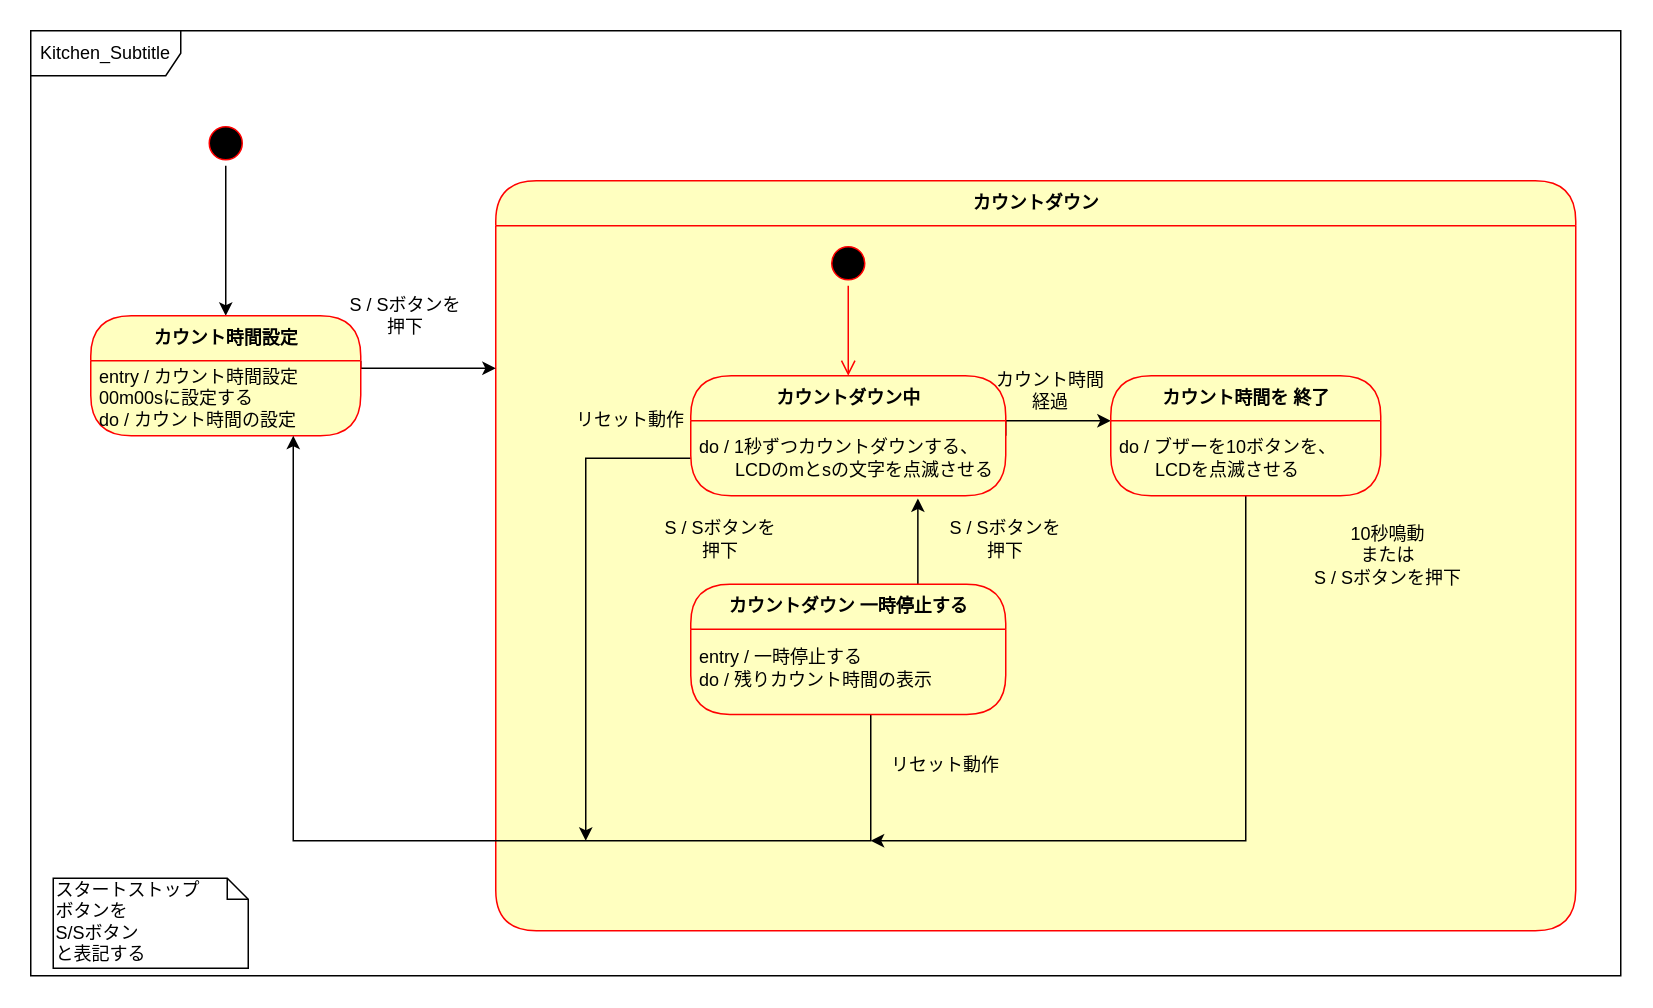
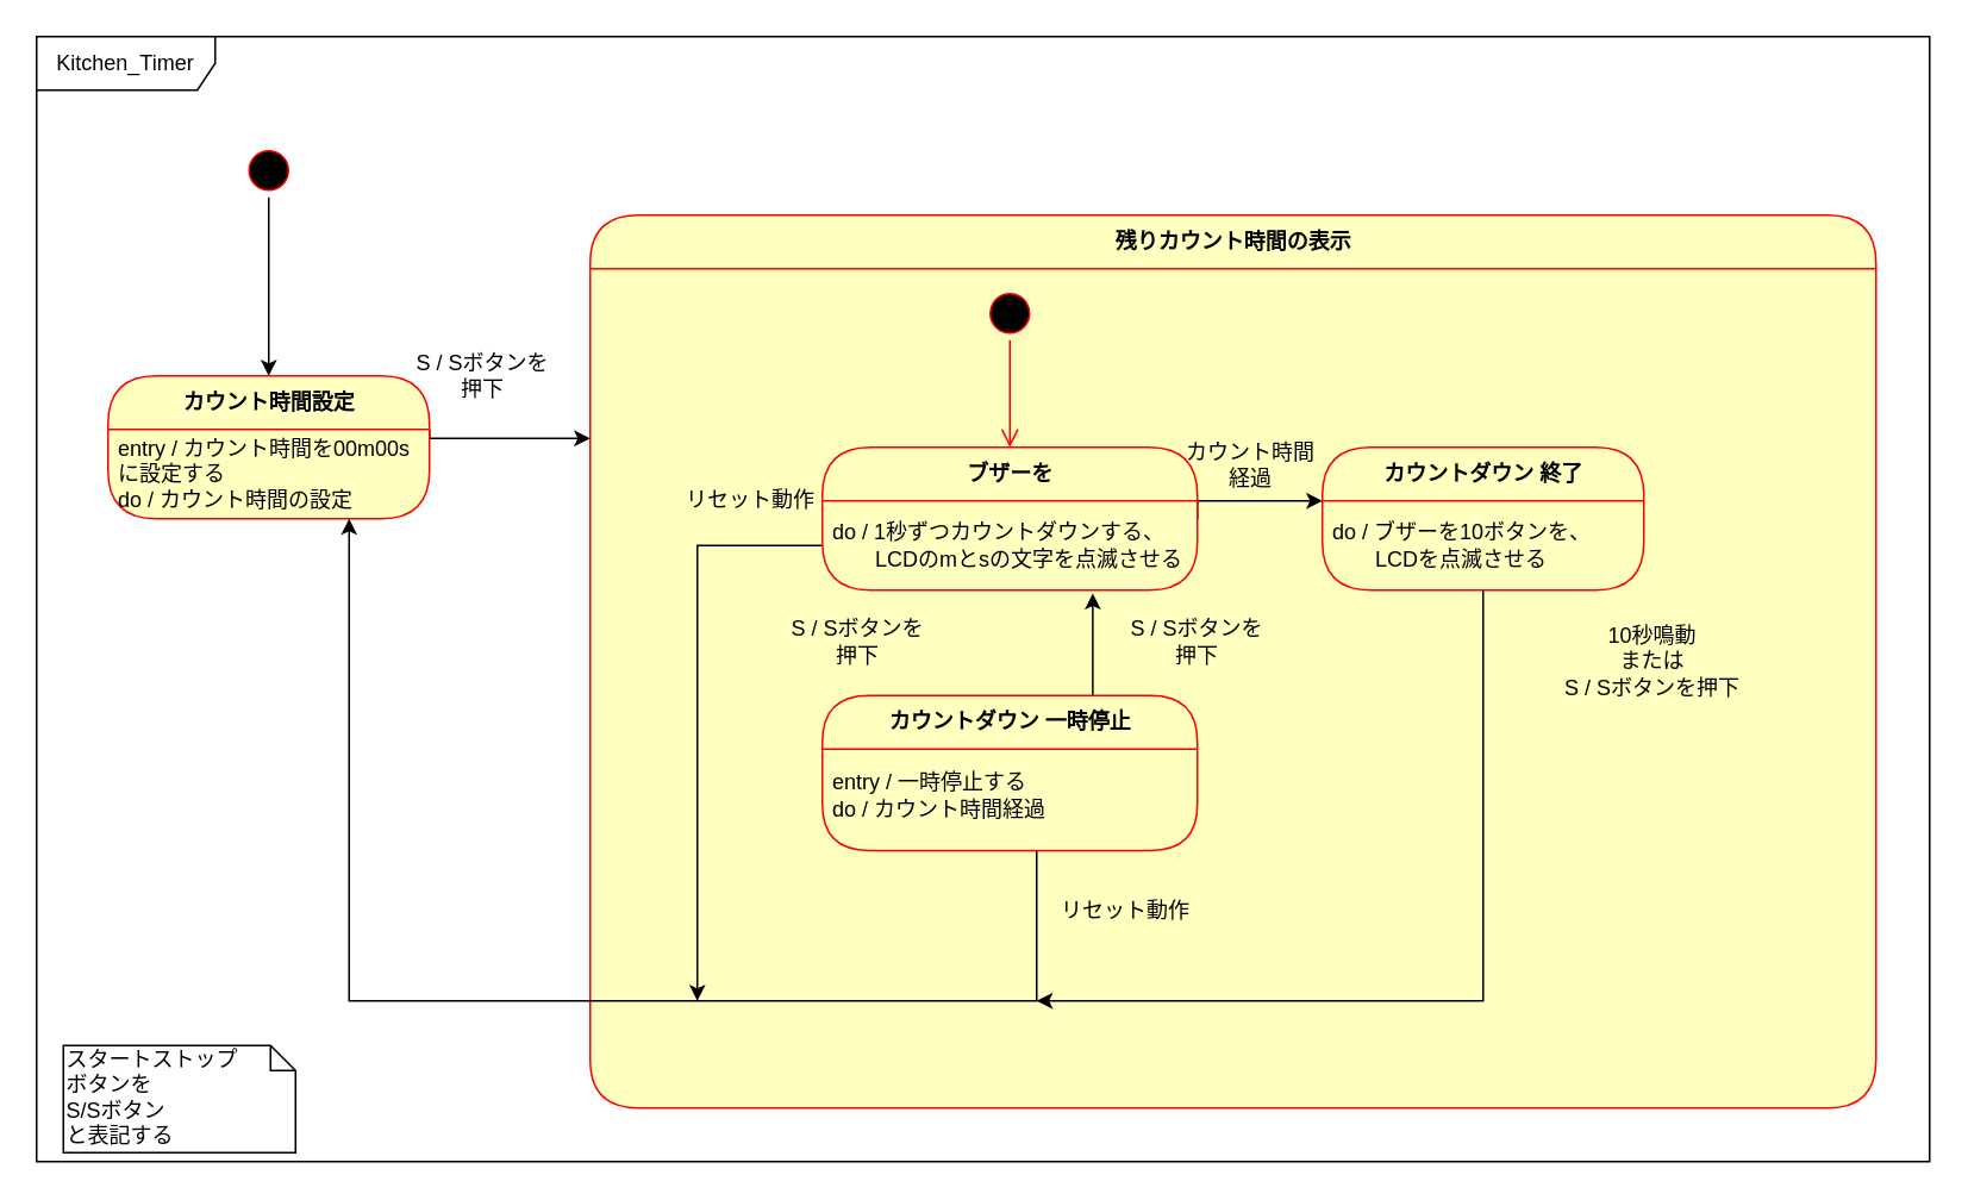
- <mxCell id="2" value="Kitchen_Subtitle" style="shape=umlFrame;whiteSpace=wrap;html=1;width=100;height=30;" parent="1" vertex="1"><mxGeometry x="20" y="20" width="1060" height="630" as="geometry" /></mxCell>
+ <mxCell id="2" value="Kitchen_Timer" style="shape=umlFrame;whiteSpace=wrap;html=1;width=100;height=30;" parent="1" vertex="1"><mxGeometry x="20" y="20" width="1060" height="630" as="geometry" /></mxCell>
- <mxCell id="3" value="カウントダウン" style="swimlane;html=1;fontStyle=1;align=center;verticalAlign=middle;childLayout=stackLayout;horizontal=1;startSize=30;horizontalStack=0;resizeParent=0;resizeLast=1;container=0;fontColor=#000000;collapsible=0;rounded=1;arcSize=30;strokeColor=#ff0000;fillColor=#ffffc0;swimlaneFillColor=#ffffc0;dropTarget=0;" parent="1" vertex="1"><mxGeometry x="330" y="120" width="720" height="500" as="geometry" /></mxCell>
+ <mxCell id="3" value="残りカウント時間の表示" style="swimlane;html=1;fontStyle=1;align=center;verticalAlign=middle;childLayout=stackLayout;horizontal=1;startSize=30;horizontalStack=0;resizeParent=0;resizeLast=1;container=0;fontColor=#000000;collapsible=0;rounded=1;arcSize=30;strokeColor=#ff0000;fillColor=#ffffc0;swimlaneFillColor=#ffffc0;dropTarget=0;" parent="1" vertex="1"><mxGeometry x="330" y="120" width="720" height="500" as="geometry" /></mxCell>
- <mxCell id="12" value="entry / カウント時間設定00m00sに設定する&lt;br&gt;do / カウント時間の設定" style="text;html=1;strokeColor=none;fillColor=none;align=left;verticalAlign=middle;spacingLeft=4;spacingRight=4;whiteSpace=wrap;overflow=hidden;rotatable=0;fontColor=#000000;" parent="11" vertex="1"><mxGeometry y="30" width="180" height="50" as="geometry" /></mxCell>
+ <mxCell id="12" value="entry / カウント時間を00m00sに設定する&lt;br&gt;do / カウント時間の設定" style="text;html=1;strokeColor=none;fillColor=none;align=left;verticalAlign=middle;spacingLeft=4;spacingRight=4;whiteSpace=wrap;overflow=hidden;rotatable=0;fontColor=#000000;" parent="11" vertex="1"><mxGeometry y="30" width="180" height="50" as="geometry" /></mxCell>
- <mxCell id="25" value="カウントダウン中" style="swimlane;html=1;fontStyle=1;align=center;verticalAlign=middle;childLayout=stackLayout;horizontal=1;startSize=30;horizontalStack=0;resizeParent=0;resizeLast=1;container=0;fontColor=#000000;collapsible=0;rounded=1;arcSize=30;strokeColor=#ff0000;fillColor=#ffffc0;swimlaneFillColor=#ffffc0;dropTarget=0;" parent="1" vertex="1"><mxGeometry x="460" y="250" width="210" height="80" as="geometry" /></mxCell>
+ <mxCell id="25" value="ブザーを" style="swimlane;html=1;fontStyle=1;align=center;verticalAlign=middle;childLayout=stackLayout;horizontal=1;startSize=30;horizontalStack=0;resizeParent=0;resizeLast=1;container=0;fontColor=#000000;collapsible=0;rounded=1;arcSize=30;strokeColor=#ff0000;fillColor=#ffffc0;swimlaneFillColor=#ffffc0;dropTarget=0;" parent="1" vertex="1"><mxGeometry x="460" y="250" width="210" height="80" as="geometry" /></mxCell>
- <mxCell id="17" value="カウント時間を 終了" style="swimlane;html=1;fontStyle=1;align=center;verticalAlign=middle;childLayout=stackLayout;horizontal=1;startSize=30;horizontalStack=0;resizeParent=0;resizeLast=1;container=0;fontColor=#000000;collapsible=0;rounded=1;arcSize=30;strokeColor=#ff0000;fillColor=#ffffc0;swimlaneFillColor=#ffffc0;dropTarget=0;" parent="1" vertex="1"><mxGeometry x="740" y="250" width="180" height="80" as="geometry" /></mxCell>
+ <mxCell id="17" value="カウントダウン 終了" style="swimlane;html=1;fontStyle=1;align=center;verticalAlign=middle;childLayout=stackLayout;horizontal=1;startSize=30;horizontalStack=0;resizeParent=0;resizeLast=1;container=0;fontColor=#000000;collapsible=0;rounded=1;arcSize=30;strokeColor=#ff0000;fillColor=#ffffc0;swimlaneFillColor=#ffffc0;dropTarget=0;" parent="1" vertex="1"><mxGeometry x="740" y="250" width="180" height="80" as="geometry" /></mxCell>
- <mxCell id="27" value="カウントダウン 一時停止する" style="swimlane;html=1;fontStyle=1;align=center;verticalAlign=middle;childLayout=stackLayout;horizontal=1;startSize=30;horizontalStack=0;resizeParent=0;resizeLast=1;container=0;fontColor=#000000;collapsible=0;rounded=1;arcSize=29;strokeColor=#ff0000;fillColor=#ffffc0;swimlaneFillColor=#ffffc0;dropTarget=0;" parent="1" vertex="1"><mxGeometry x="460" y="389" width="210" height="86.76" as="geometry" /></mxCell>
+ <mxCell id="27" value="カウントダウン 一時停止" style="swimlane;html=1;fontStyle=1;align=center;verticalAlign=middle;childLayout=stackLayout;horizontal=1;startSize=30;horizontalStack=0;resizeParent=0;resizeLast=1;container=0;fontColor=#000000;collapsible=0;rounded=1;arcSize=29;strokeColor=#ff0000;fillColor=#ffffc0;swimlaneFillColor=#ffffc0;dropTarget=0;" parent="1" vertex="1"><mxGeometry x="460" y="389" width="210" height="86.76" as="geometry" /></mxCell>
- <mxCell id="28" value="entry / 一時停止する&lt;br&gt;do / 残りカウント時間の表示" style="text;html=1;strokeColor=none;fillColor=none;align=left;verticalAlign=middle;spacingLeft=4;spacingRight=4;whiteSpace=wrap;overflow=hidden;rotatable=0;fontColor=#000000;" parent="27" vertex="1"><mxGeometry y="30" width="210" height="52.63" as="geometry" /></mxCell>
+ <mxCell id="28" value="entry / 一時停止する&lt;br&gt;do / カウント時間経過" style="text;html=1;strokeColor=none;fillColor=none;align=left;verticalAlign=middle;spacingLeft=4;spacingRight=4;whiteSpace=wrap;overflow=hidden;rotatable=0;fontColor=#000000;" parent="27" vertex="1"><mxGeometry y="30" width="210" height="52.63" as="geometry" /></mxCell>
